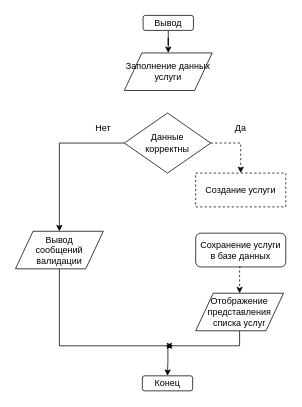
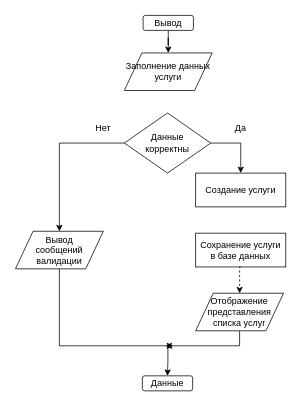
- <mxCell id="8" style="edgeStyle=orthogonalEdgeStyle;rounded=0;orthogonalLoop=1;jettySize=auto;html=1;exitX=1;exitY=0.5;exitDx=0;exitDy=0;entryX=0.5;entryY=0;entryDx=0;entryDy=0;dashed=1;" parent="1" source="9" target="10" edge="1"><mxGeometry relative="1" as="geometry"><mxPoint x="320" y="260" as="targetPoint" /></mxGeometry></mxCell>
+ <mxCell id="8" style="edgeStyle=orthogonalEdgeStyle;rounded=0;orthogonalLoop=1;jettySize=auto;html=1;exitX=1;exitY=0.5;exitDx=0;exitDy=0;entryX=0.5;entryY=0;entryDx=0;entryDy=0;" parent="1" source="9" target="10" edge="1"><mxGeometry relative="1" as="geometry"><mxPoint x="320" y="260" as="targetPoint" /></mxGeometry></mxCell>
- <mxCell id="10" value="Создание услуги" style="rounded=0;whiteSpace=wrap;html=1;dashed=1;" parent="1" vertex="1"><mxGeometry x="260" y="230" width="120" height="45" as="geometry" /></mxCell>
+ <mxCell id="10" value="Создание услуги" style="rounded=0;whiteSpace=wrap;html=1;" parent="1" vertex="1"><mxGeometry x="260" y="230" width="120" height="45" as="geometry" /></mxCell>
- <mxCell id="15" value="&lt;div&gt;Сохранение услуги&lt;/div&gt;&lt;div&gt;в базе данных&lt;/div&gt;" style="whiteSpace=wrap;html=1;rounded=1;" vertex="1" parent="1"><mxGeometry x="260" y="310" width="120" height="45" as="geometry" /></mxCell>
+ <mxCell id="15" value="&lt;div&gt;Сохранение услуги&lt;/div&gt;&lt;div&gt;в базе данных&lt;/div&gt;" style="rounded=0;whiteSpace=wrap;html=1;" vertex="1" parent="1"><mxGeometry x="260" y="310" width="120" height="45" as="geometry" /></mxCell>
- <mxCell id="11" value="Конец" style="rounded=1;whiteSpace=wrap;html=1;" parent="1" vertex="1"><mxGeometry x="189" y="500" width="67" height="20" as="geometry" /></mxCell>
+ <mxCell id="11" value="Данные" style="rounded=1;whiteSpace=wrap;html=1;" parent="1" vertex="1"><mxGeometry x="189" y="500" width="67" height="20" as="geometry" /></mxCell>
